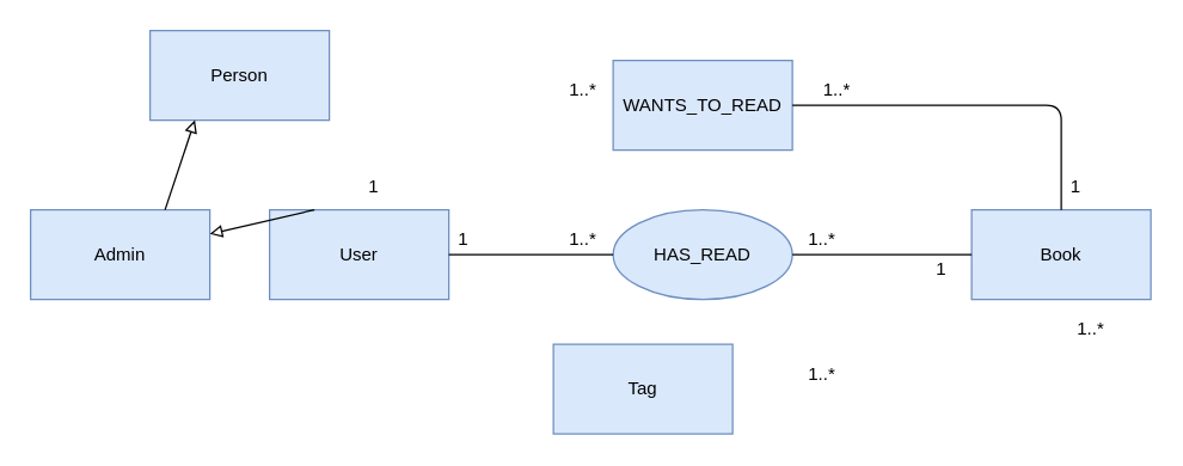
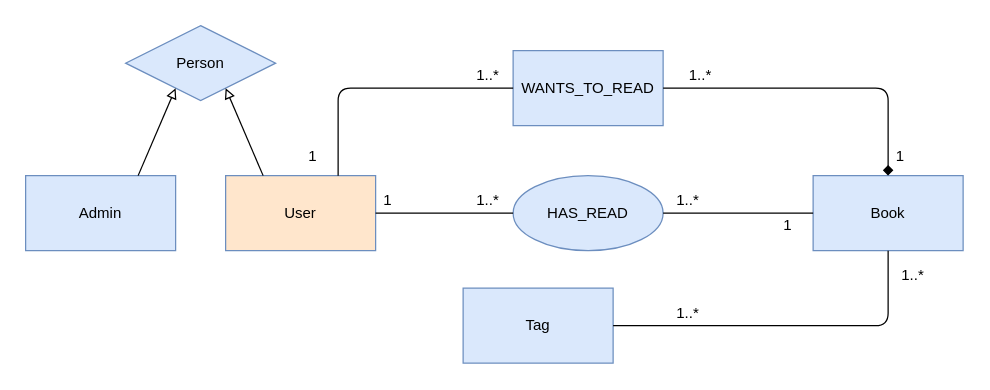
- <mxCell id="2" value="Person" style="rounded=0;whiteSpace=wrap;html=1;fillColor=#dae8fc;strokeColor=#6c8ebf;" vertex="1" parent="1"><mxGeometry x="100" y="20" width="120" height="60" as="geometry" /></mxCell>
+ <mxCell id="2" value="Person" style="rhombus;whiteSpace=wrap;html=1;fillColor=#dae8fc;strokeColor=#6c8ebf;" vertex="1" parent="1"><mxGeometry x="100" y="20" width="120" height="60" as="geometry" /></mxCell>
+ <mxCell id="21" value="" style="endArrow=none;html=1;entryX=0;entryY=0.5;entryDx=0;entryDy=0;exitX=0.75;exitY=0;exitDx=0;exitDy=0;" edge="1" parent="1" source="4" target="7"><mxGeometry width="50" height="50" relative="1" as="geometry"><mxPoint x="150" y="360" as="sourcePoint" /><mxPoint x="200" y="310" as="targetPoint" /><Array as="points"><mxPoint x="270" y="70" /></Array></mxGeometry></mxCell>
- <mxCell id="14" value="" style="endArrow=none;html=1;entryX=0.5;entryY=0;entryDx=0;entryDy=0;exitX=1;exitY=0.5;exitDx=0;exitDy=0;" edge="1" parent="1" source="7" target="8"><mxGeometry width="50" height="50" relative="1" as="geometry"><mxPoint x="50" y="360" as="sourcePoint" /><mxPoint x="670" y="140" as="targetPoint" /><Array as="points"><mxPoint x="710" y="70" /></Array></mxGeometry></mxCell>
+ <mxCell id="14" value="" style="endArrow=diamond;html=1;entryX=0.5;entryY=0;entryDx=0;entryDy=0;exitX=1;exitY=0.5;exitDx=0;exitDy=0;" edge="1" parent="1" source="7" target="8"><mxGeometry width="50" height="50" relative="1" as="geometry"><mxPoint x="50" y="360" as="sourcePoint" /><mxPoint x="670" y="140" as="targetPoint" /><Array as="points"><mxPoint x="710" y="70" /></Array></mxGeometry></mxCell>
- <mxCell id="10" value="" style="endArrow=block;html=1;endFill=0;exitX=0.25;exitY=0;exitDx=0;exitDy=0;" edge="1" parent="1" source="4" target="3"><mxGeometry width="50" height="50" relative="1" as="geometry"><mxPoint x="180" y="110" as="sourcePoint" /><mxPoint x="230" y="50" as="targetPoint" /></mxGeometry></mxCell>
+ <mxCell id="10" value="" style="endArrow=block;html=1;endFill=0;entryX=0.75;entryY=1;entryDx=0;entryDy=0;exitX=0.25;exitY=0;exitDx=0;exitDy=0;" edge="1" parent="1" source="4" target="2"><mxGeometry width="50" height="50" relative="1" as="geometry"><mxPoint x="180" y="110" as="sourcePoint" /><mxPoint x="230" y="50" as="targetPoint" /></mxGeometry></mxCell>
- <mxCell id="4" value="User" style="rounded=0;whiteSpace=wrap;html=1;fillColor=#dae8fc;strokeColor=#6c8ebf;" vertex="1" parent="1"><mxGeometry x="180" y="140" width="120" height="60" as="geometry" /></mxCell>
+ <mxCell id="4" value="User" style="rounded=0;whiteSpace=wrap;html=1;fillColor=#ffe6cc;strokeColor=#6c8ebf;" vertex="1" parent="1"><mxGeometry x="180" y="140" width="120" height="60" as="geometry" /></mxCell>
+ <mxCell id="13" value="" style="endArrow=none;html=1;entryX=0.5;entryY=1;entryDx=0;entryDy=0;exitX=1;exitY=0.5;exitDx=0;exitDy=0;" edge="1" parent="1" source="6" target="8"><mxGeometry width="50" height="50" relative="1" as="geometry"><mxPoint x="50" y="360" as="sourcePoint" /><mxPoint x="670" y="200" as="targetPoint" /><Array as="points"><mxPoint x="710" y="260" /></Array></mxGeometry></mxCell>
